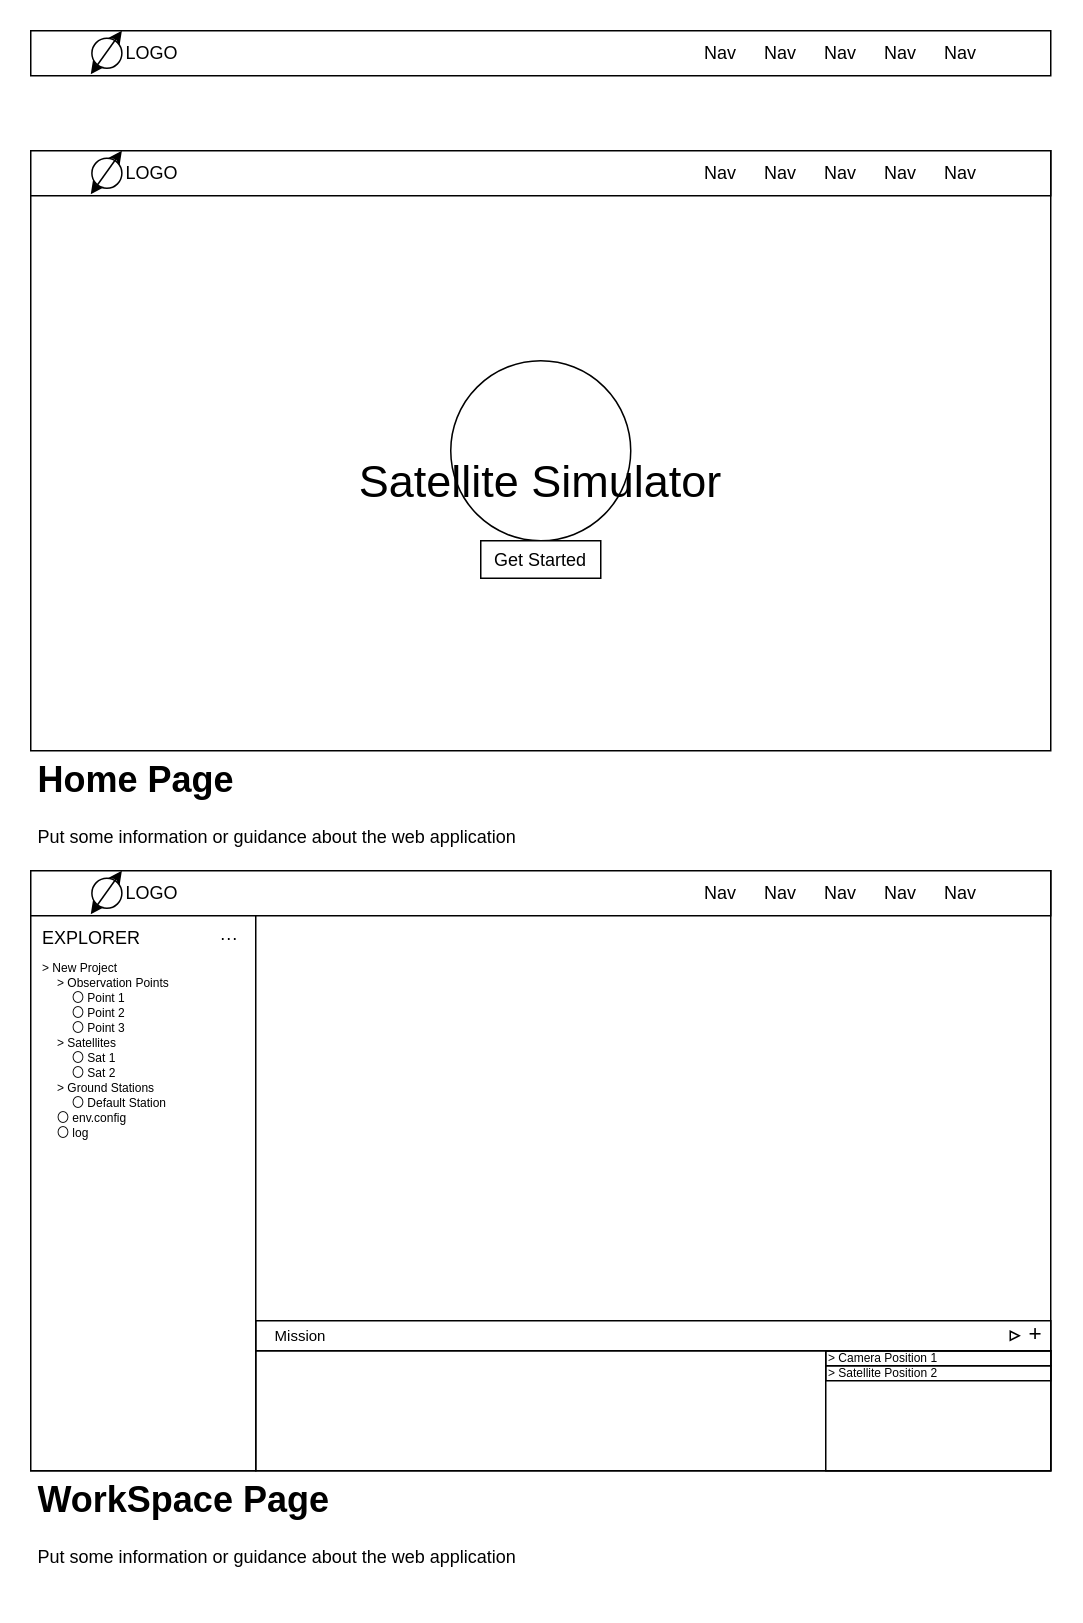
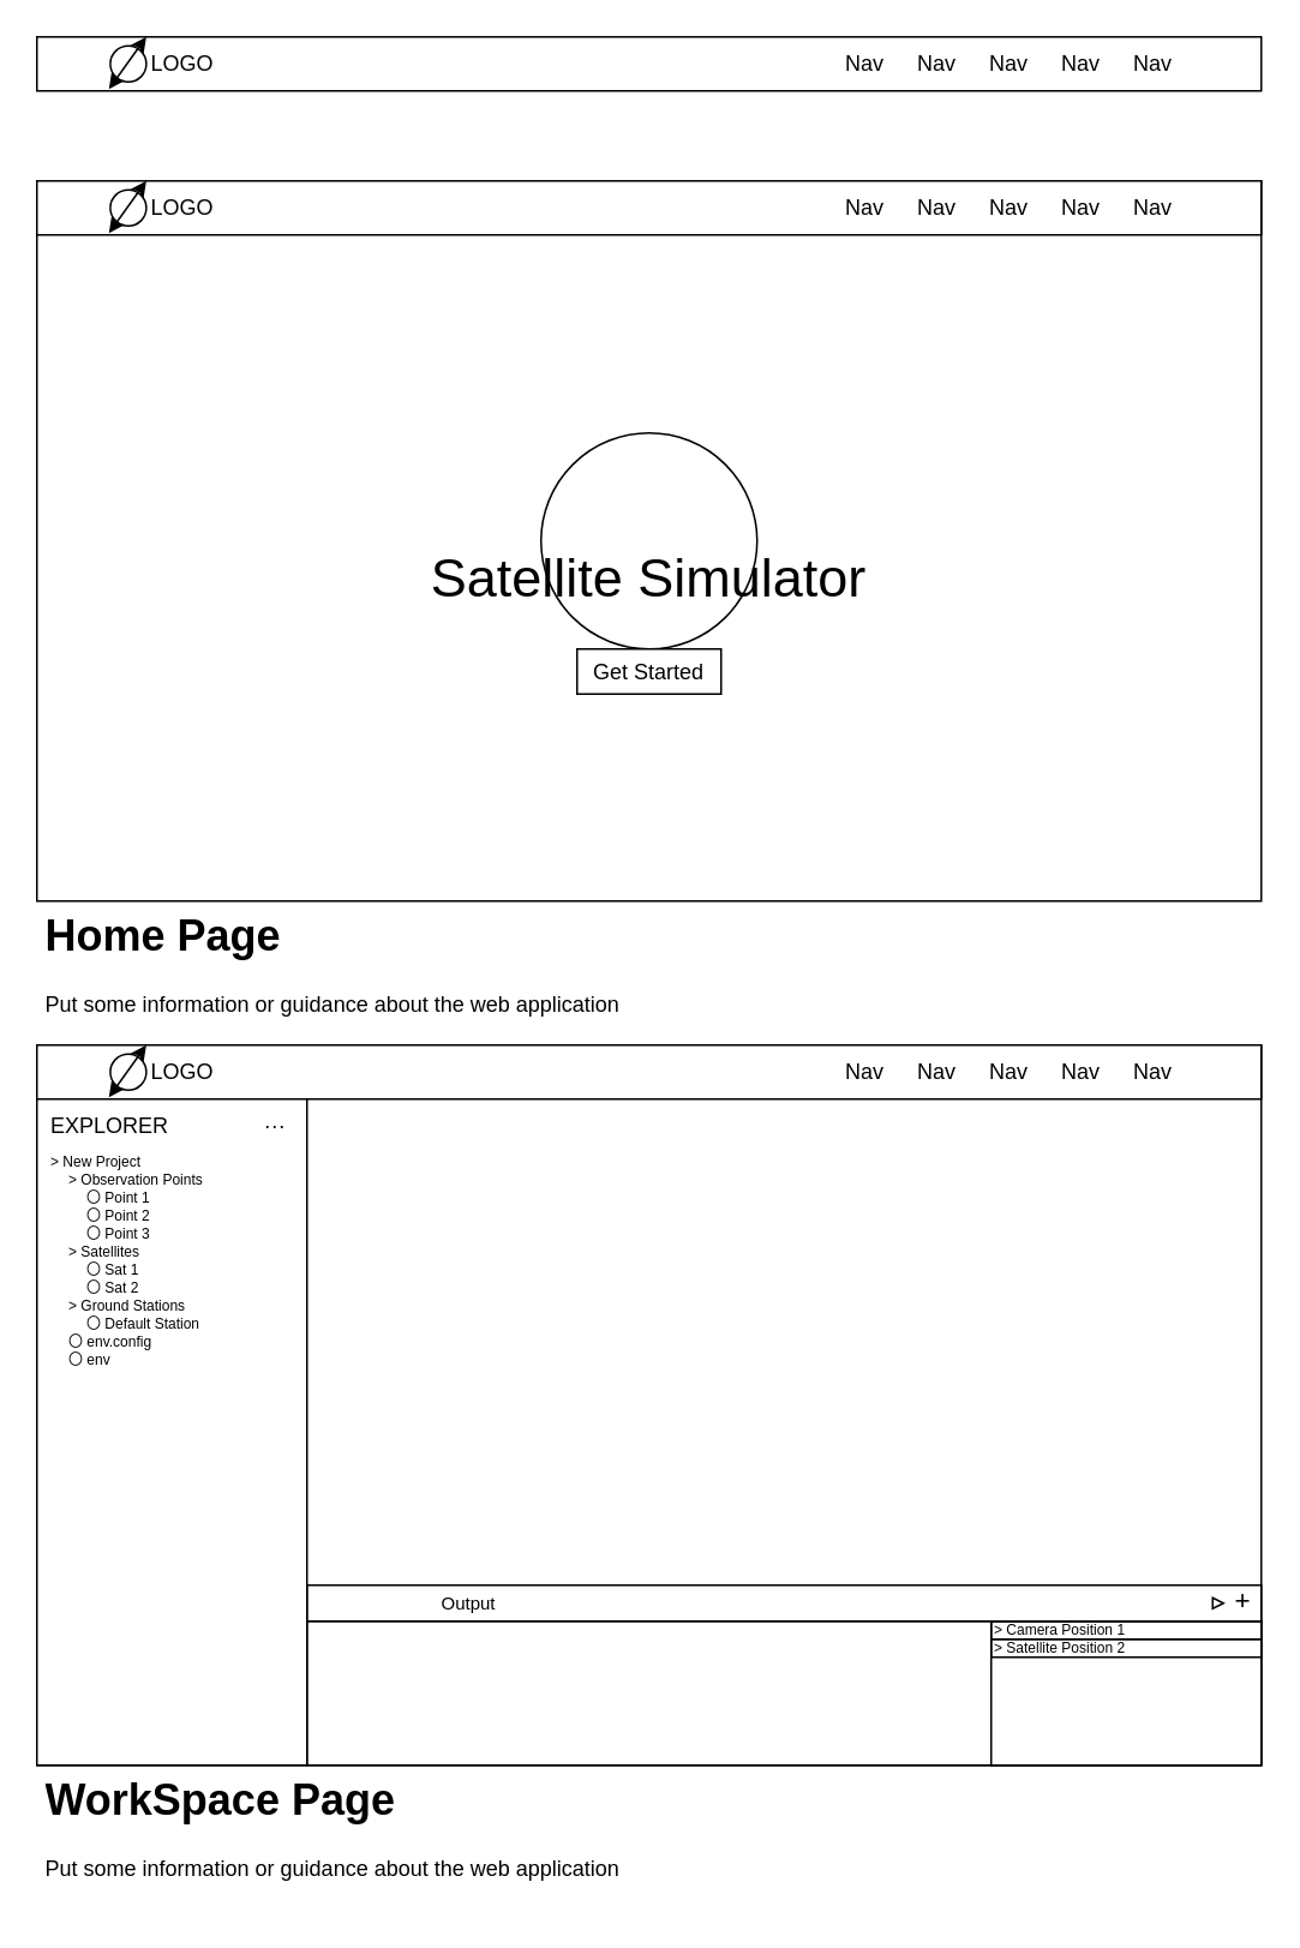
- <mxCell id="46" value="〇&amp;nbsp;log" style="rounded=0;whiteSpace=wrap;html=1;fontSize=8;align=left;spacingLeft=6;spacingRight=6;fontColor=default;strokeColor=none;fillColor=none;" vertex="1" parent="31"><mxGeometry x="10" y="140" width="140" height="10" as="geometry" /></mxCell>
+ <mxCell id="46" value="〇&amp;nbsp;env" style="rounded=0;whiteSpace=wrap;html=1;fontSize=8;align=left;spacingLeft=6;spacingRight=6;fontColor=default;strokeColor=none;fillColor=none;" vertex="1" parent="31"><mxGeometry x="10" y="140" width="140" height="10" as="geometry" /></mxCell>
- <mxCell id="51" value="Mission" style="text;html=1;strokeColor=none;fillColor=none;align=center;verticalAlign=middle;whiteSpace=wrap;rounded=0;fontSize=10;fontColor=default;" vertex="1" parent="47"><mxGeometry width="60" height="20" as="geometry" /></mxCell>
+ <mxCell id="52" value="Output" style="text;html=1;strokeColor=none;fillColor=none;align=center;verticalAlign=middle;whiteSpace=wrap;rounded=0;fontSize=10;fontColor=default;" vertex="1" parent="47"><mxGeometry x="60" width="60" height="20" as="geometry" /></mxCell>
